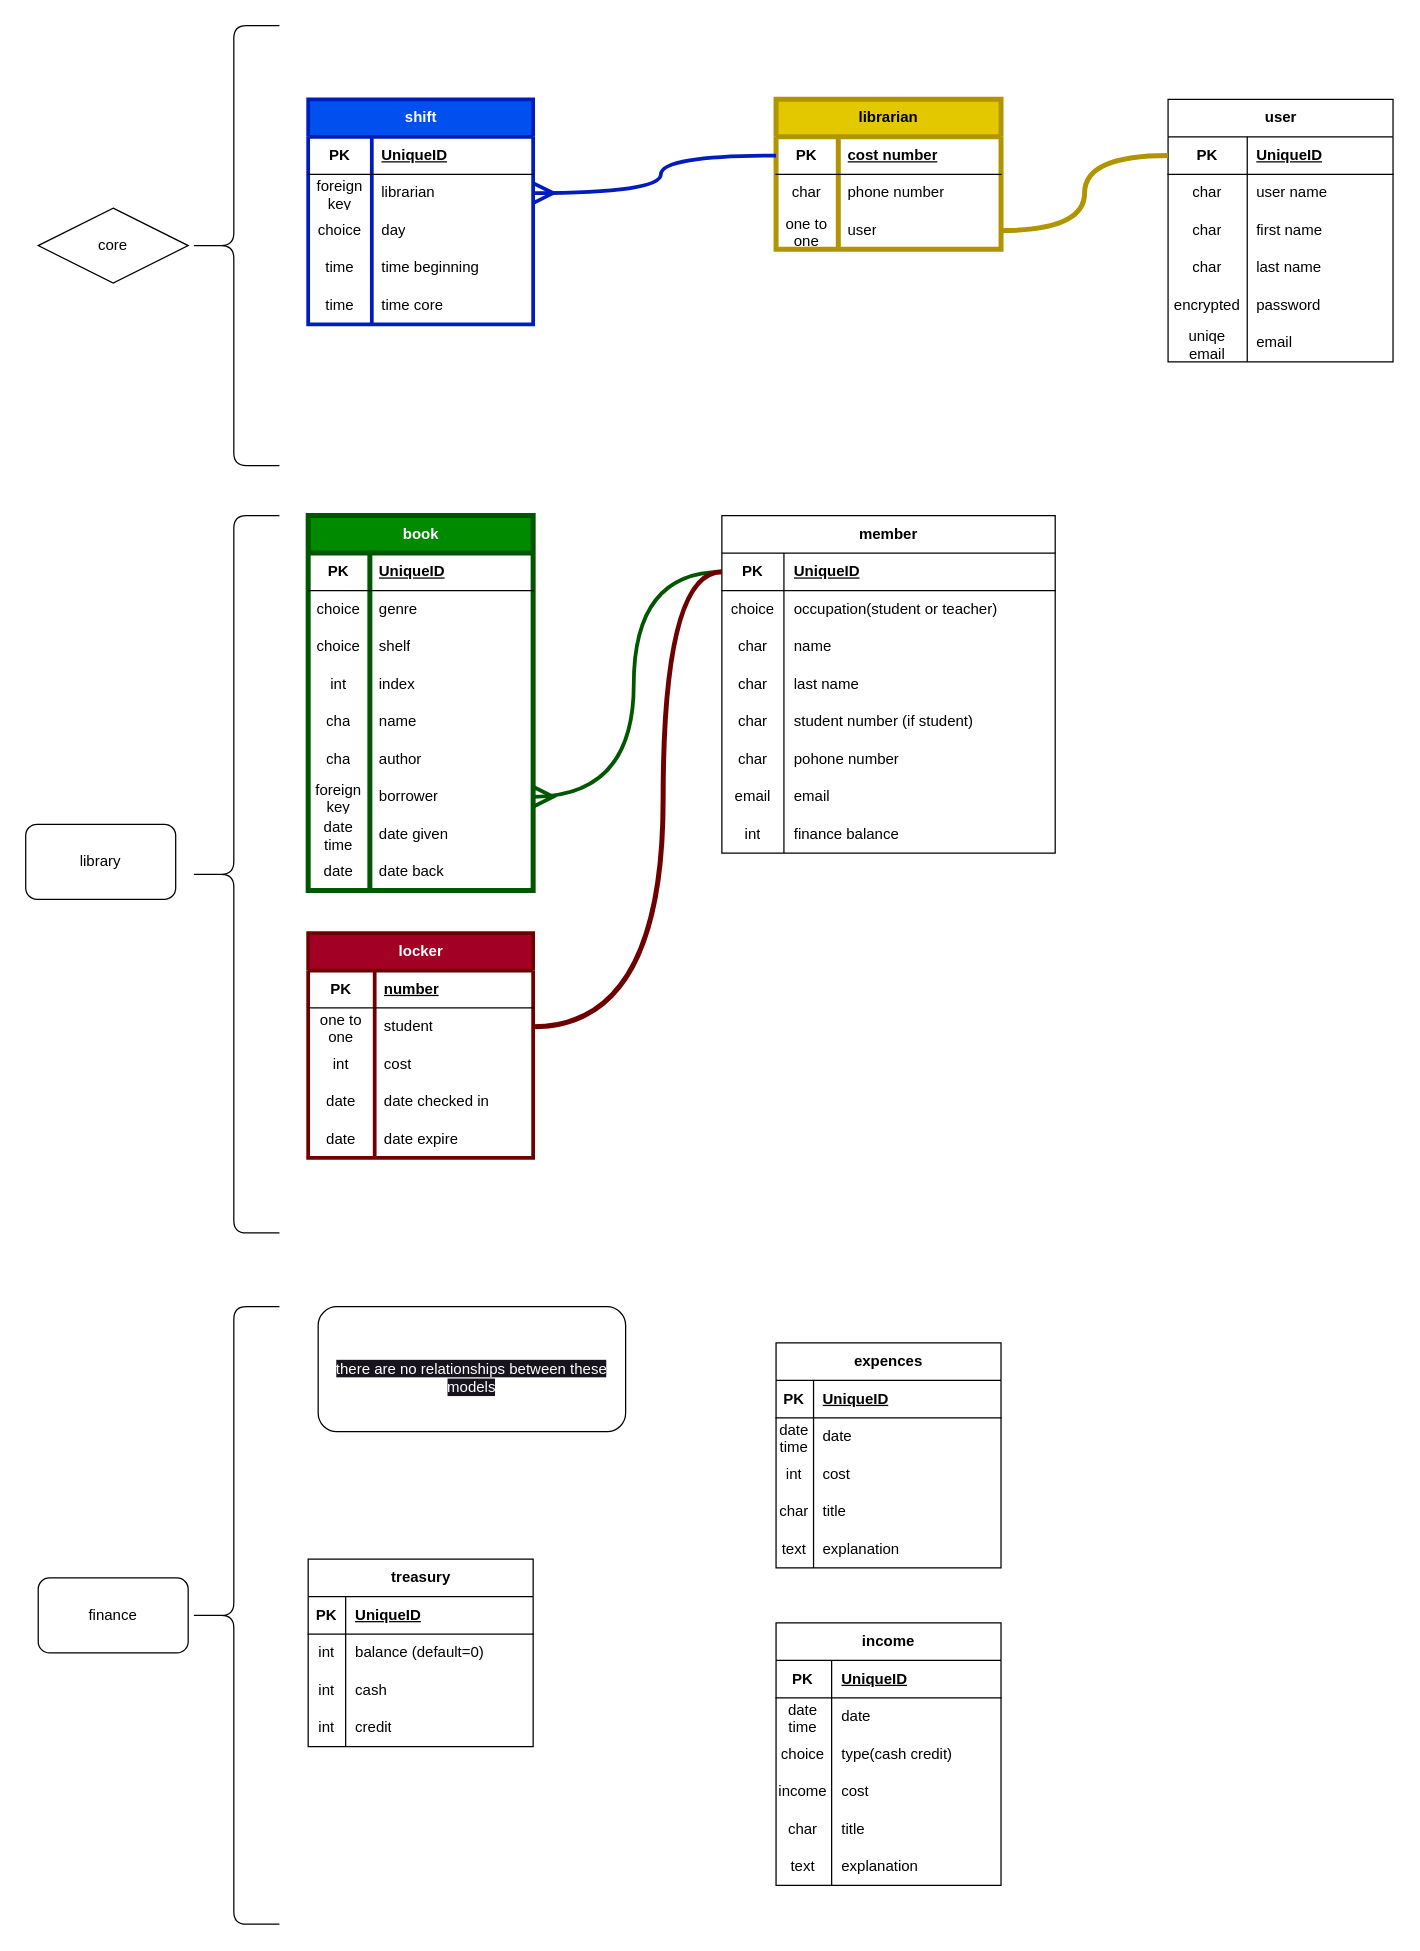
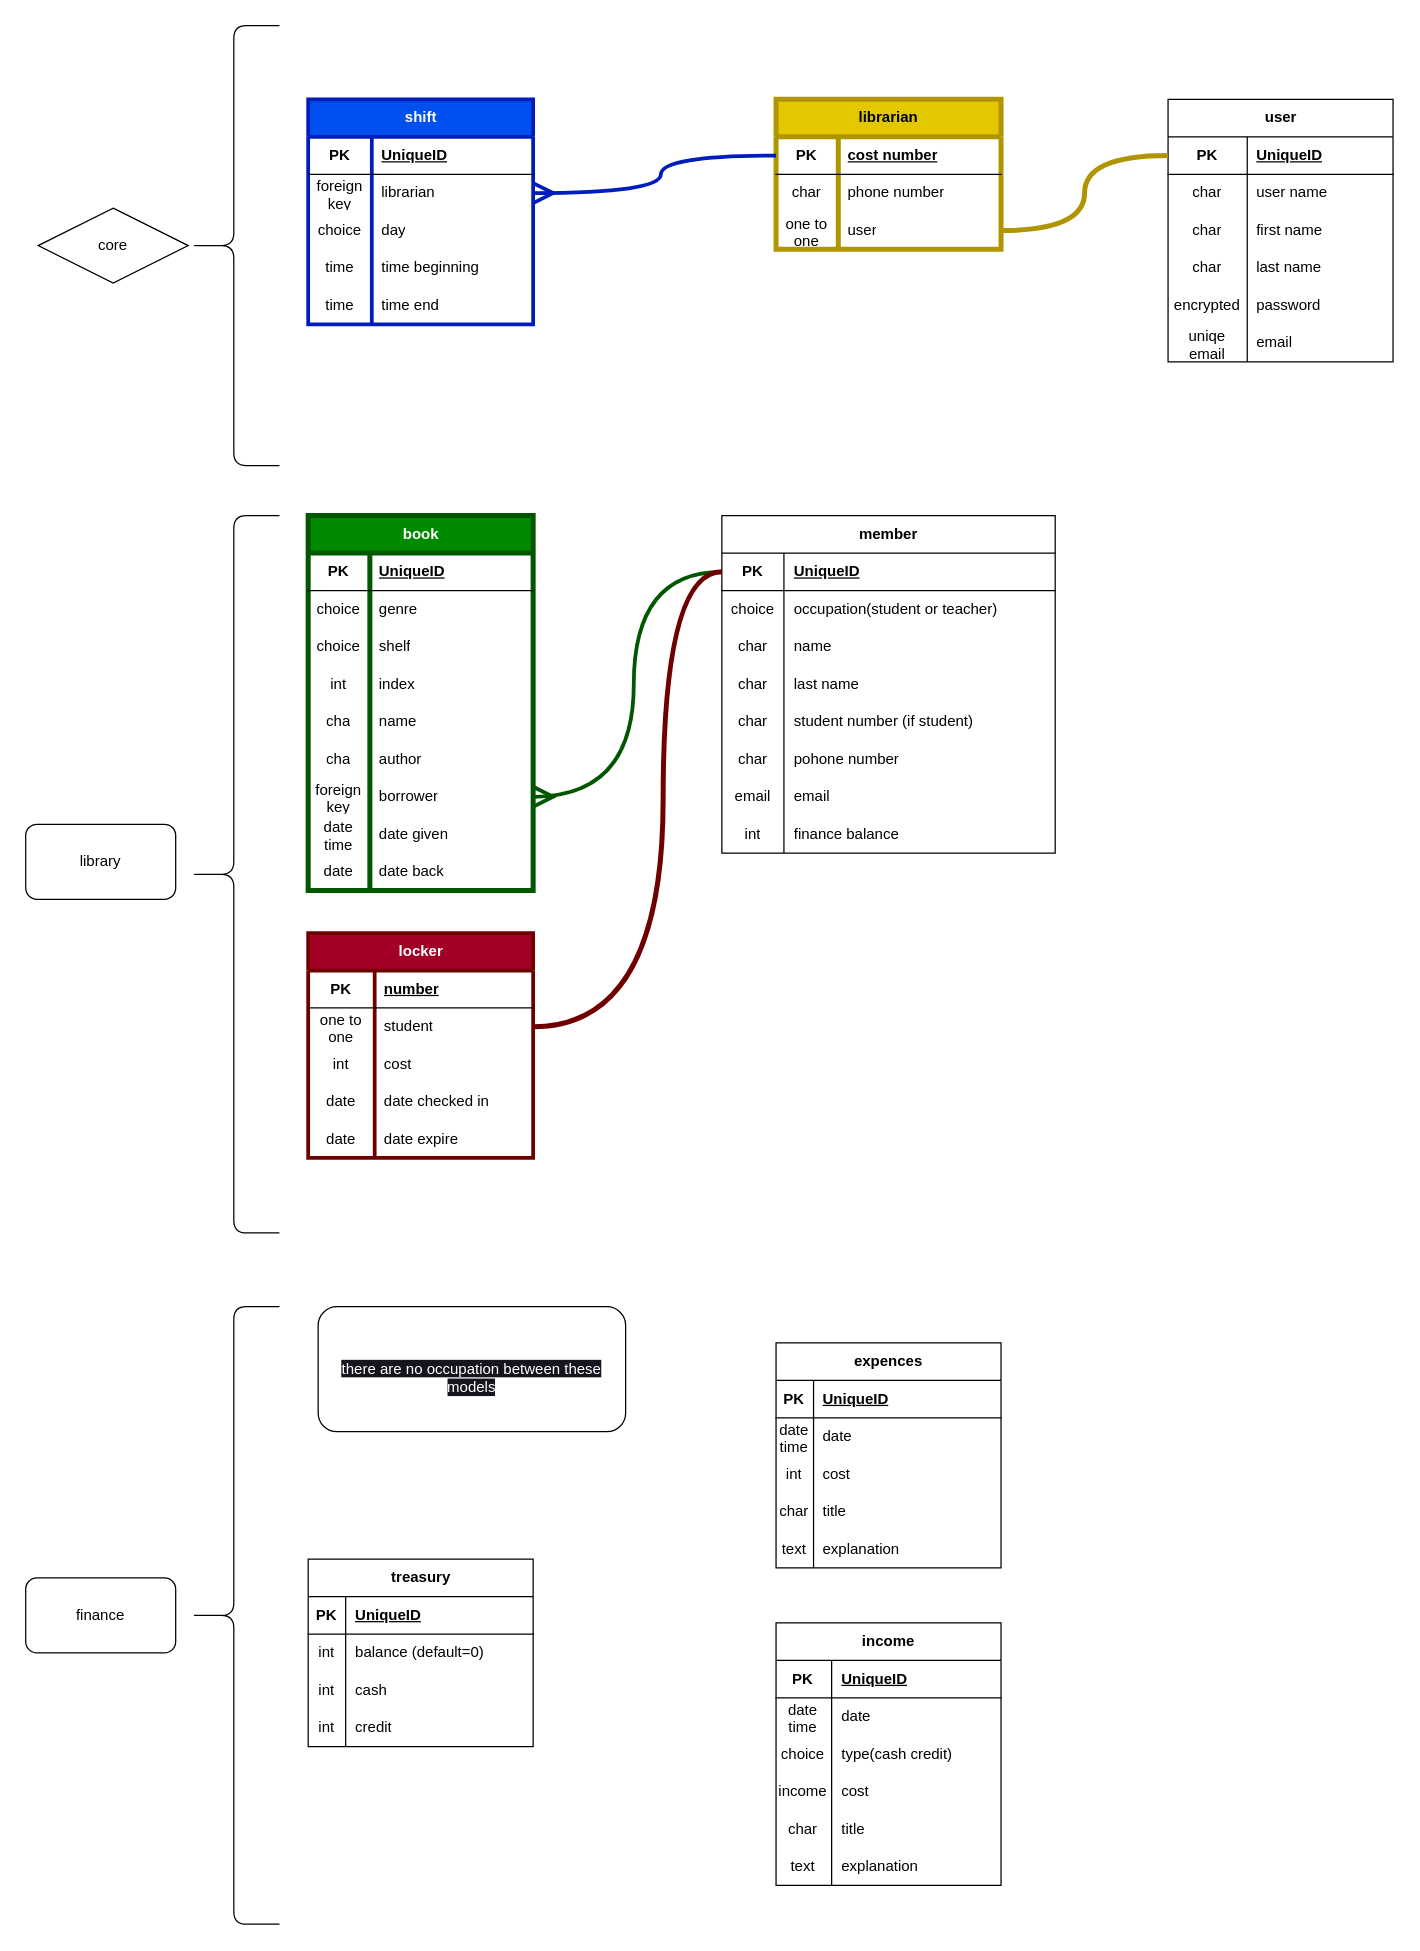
- <mxCell id="96" value="time core" style="shape=partialRectangle;connectable=0;fillColor=none;top=0;left=0;bottom=0;right=0;align=left;spacingLeft=6;overflow=hidden;whiteSpace=wrap;html=1;" parent="94" vertex="1"><mxGeometry x="50.913" width="129.087" height="30" as="geometry"><mxRectangle width="129.087" height="30" as="alternateBounds" /></mxGeometry></mxCell>
+ <mxCell id="96" value="time end" style="shape=partialRectangle;connectable=0;fillColor=none;top=0;left=0;bottom=0;right=0;align=left;spacingLeft=6;overflow=hidden;whiteSpace=wrap;html=1;" parent="94" vertex="1"><mxGeometry x="50.913" width="129.087" height="30" as="geometry"><mxRectangle width="129.087" height="30" as="alternateBounds" /></mxGeometry></mxCell>
- <mxCell id="152" value="&lt;br&gt;&lt;font color=&quot;#ffffff&quot;&gt;&lt;span style=&quot;font-family: Helvetica; font-size: 12px; font-style: normal; font-variant-ligatures: normal; font-variant-caps: normal; font-weight: 400; letter-spacing: normal; orphans: 2; text-align: center; text-indent: 0px; text-transform: none; widows: 2; word-spacing: 0px; -webkit-text-stroke-width: 0px; background-color: rgb(24, 20, 29); text-decoration-thickness: initial; text-decoration-style: initial; text-decoration-color: initial; float: none; display: inline !important;&quot;&gt;there are no relationships between these models&lt;/span&gt;&lt;br&gt;&lt;/font&gt;" style="rounded=1;whiteSpace=wrap;html=1;" parent="1" vertex="1"><mxGeometry x="254" y="1045" width="246" height="100" as="geometry" /></mxCell>
+ <mxCell id="152" value="&lt;br&gt;&lt;font color=&quot;#ffffff&quot;&gt;&lt;span style=&quot;font-family: Helvetica; font-size: 12px; font-style: normal; font-variant-ligatures: normal; font-variant-caps: normal; font-weight: 400; letter-spacing: normal; orphans: 2; text-align: center; text-indent: 0px; text-transform: none; widows: 2; word-spacing: 0px; -webkit-text-stroke-width: 0px; background-color: rgb(24, 20, 29); text-decoration-thickness: initial; text-decoration-style: initial; text-decoration-color: initial; float: none; display: inline !important;&quot;&gt;there are no occupation between these models&lt;/span&gt;&lt;br&gt;&lt;/font&gt;" style="rounded=1;whiteSpace=wrap;html=1;" parent="1" vertex="1"><mxGeometry x="254" y="1045" width="246" height="100" as="geometry" /></mxCell>
- <mxCell id="145" value="finance" style="rounded=1;whiteSpace=wrap;html=1;" parent="1" vertex="1"><mxGeometry x="30" y="1262" width="120" height="60" as="geometry" /></mxCell>
+ <mxCell id="145" value="finance" style="rounded=1;whiteSpace=wrap;html=1;" parent="1" vertex="1"><mxGeometry x="20" y="1262" width="120" height="60" as="geometry" /></mxCell>
